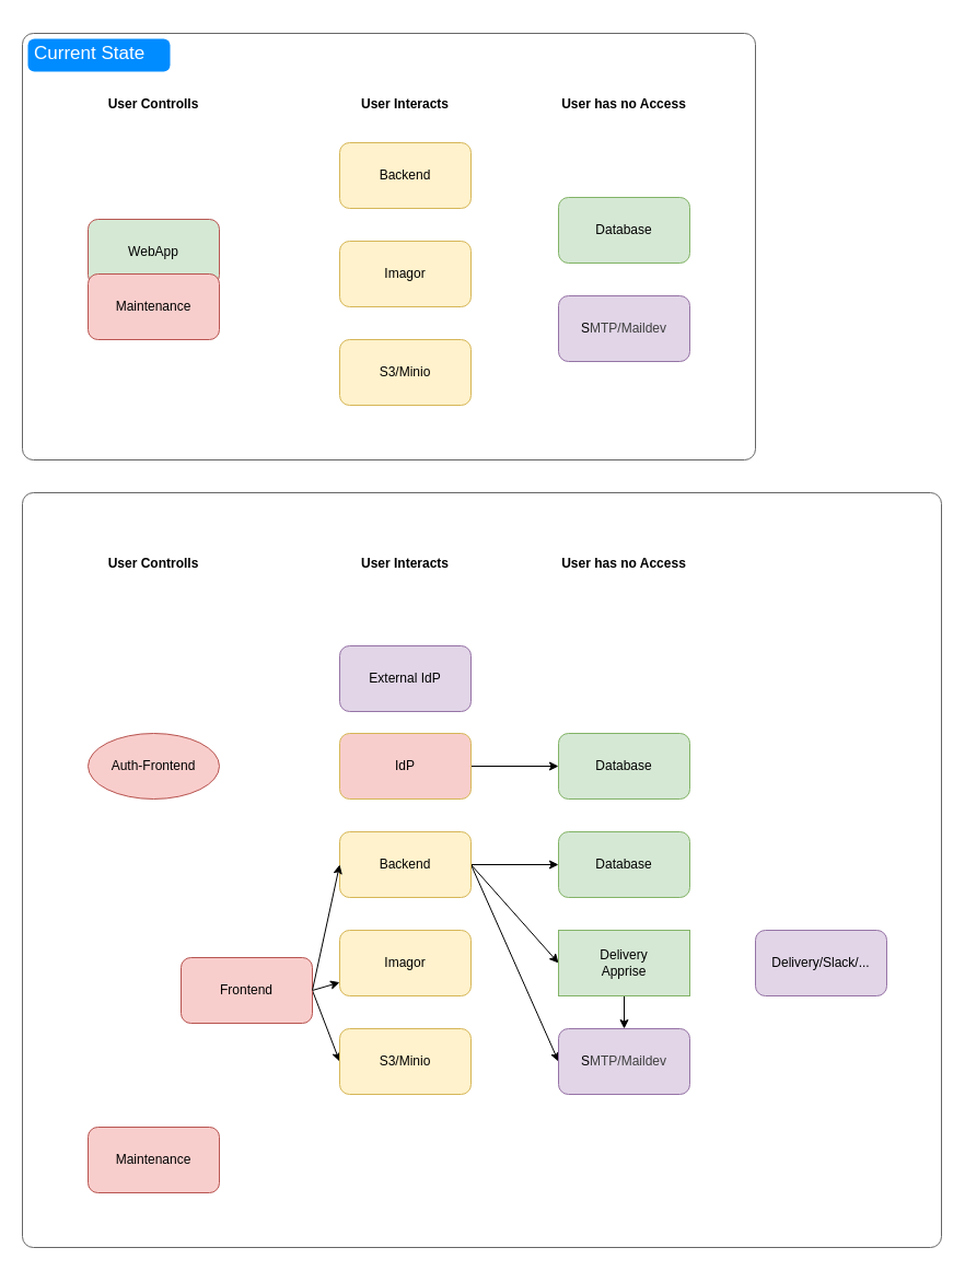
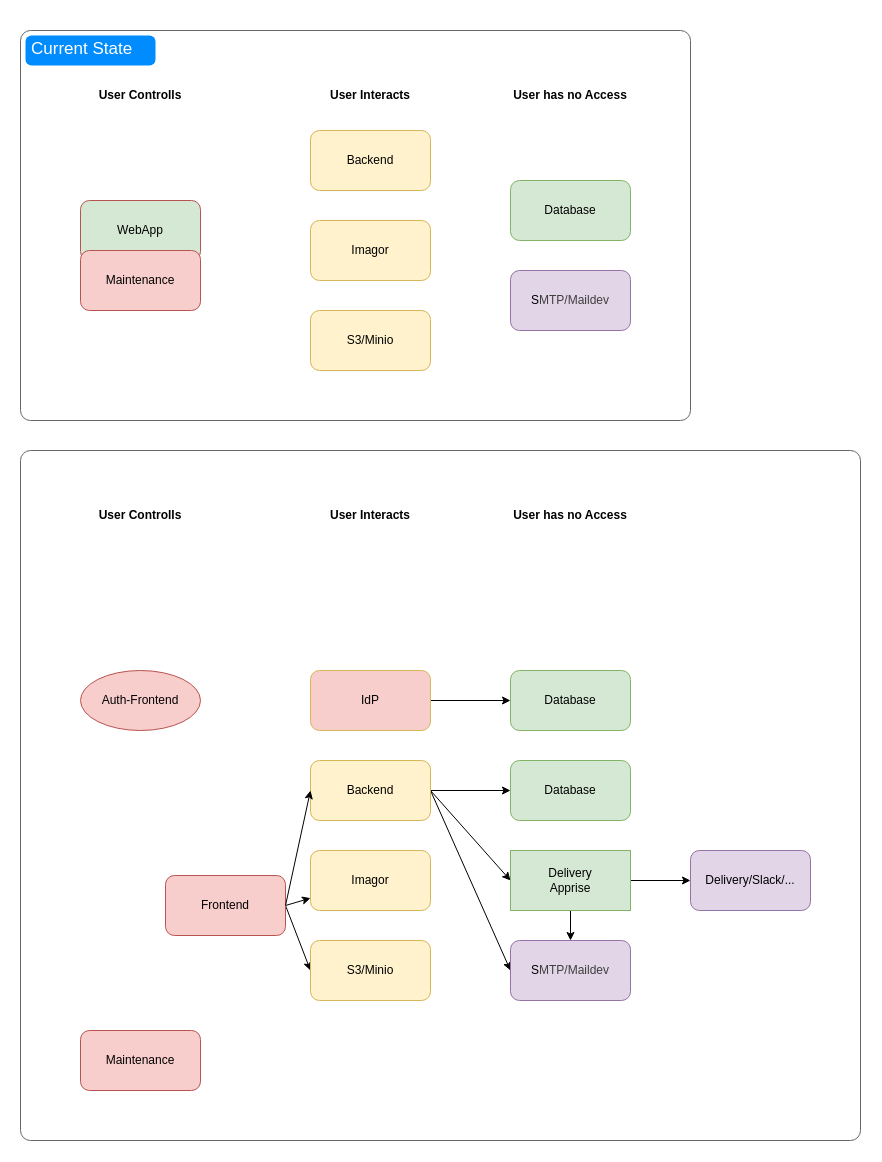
- <mxCell id="39" value="External IdP" style="rounded=1;whiteSpace=wrap;html=1;fillColor=#e1d5e7;strokeColor=#9673a6;" vertex="1" parent="1"><mxGeometry x="310" y="590" width="120" height="60" as="geometry" /></mxCell>
+ <mxCell id="36" style="edgeStyle=none;html=1;exitX=1;exitY=0.5;exitDx=0;exitDy=0;entryX=0;entryY=0.5;entryDx=0;entryDy=0;" edge="1" parent="1" source="37" target="38"><mxGeometry relative="1" as="geometry" /></mxCell>
